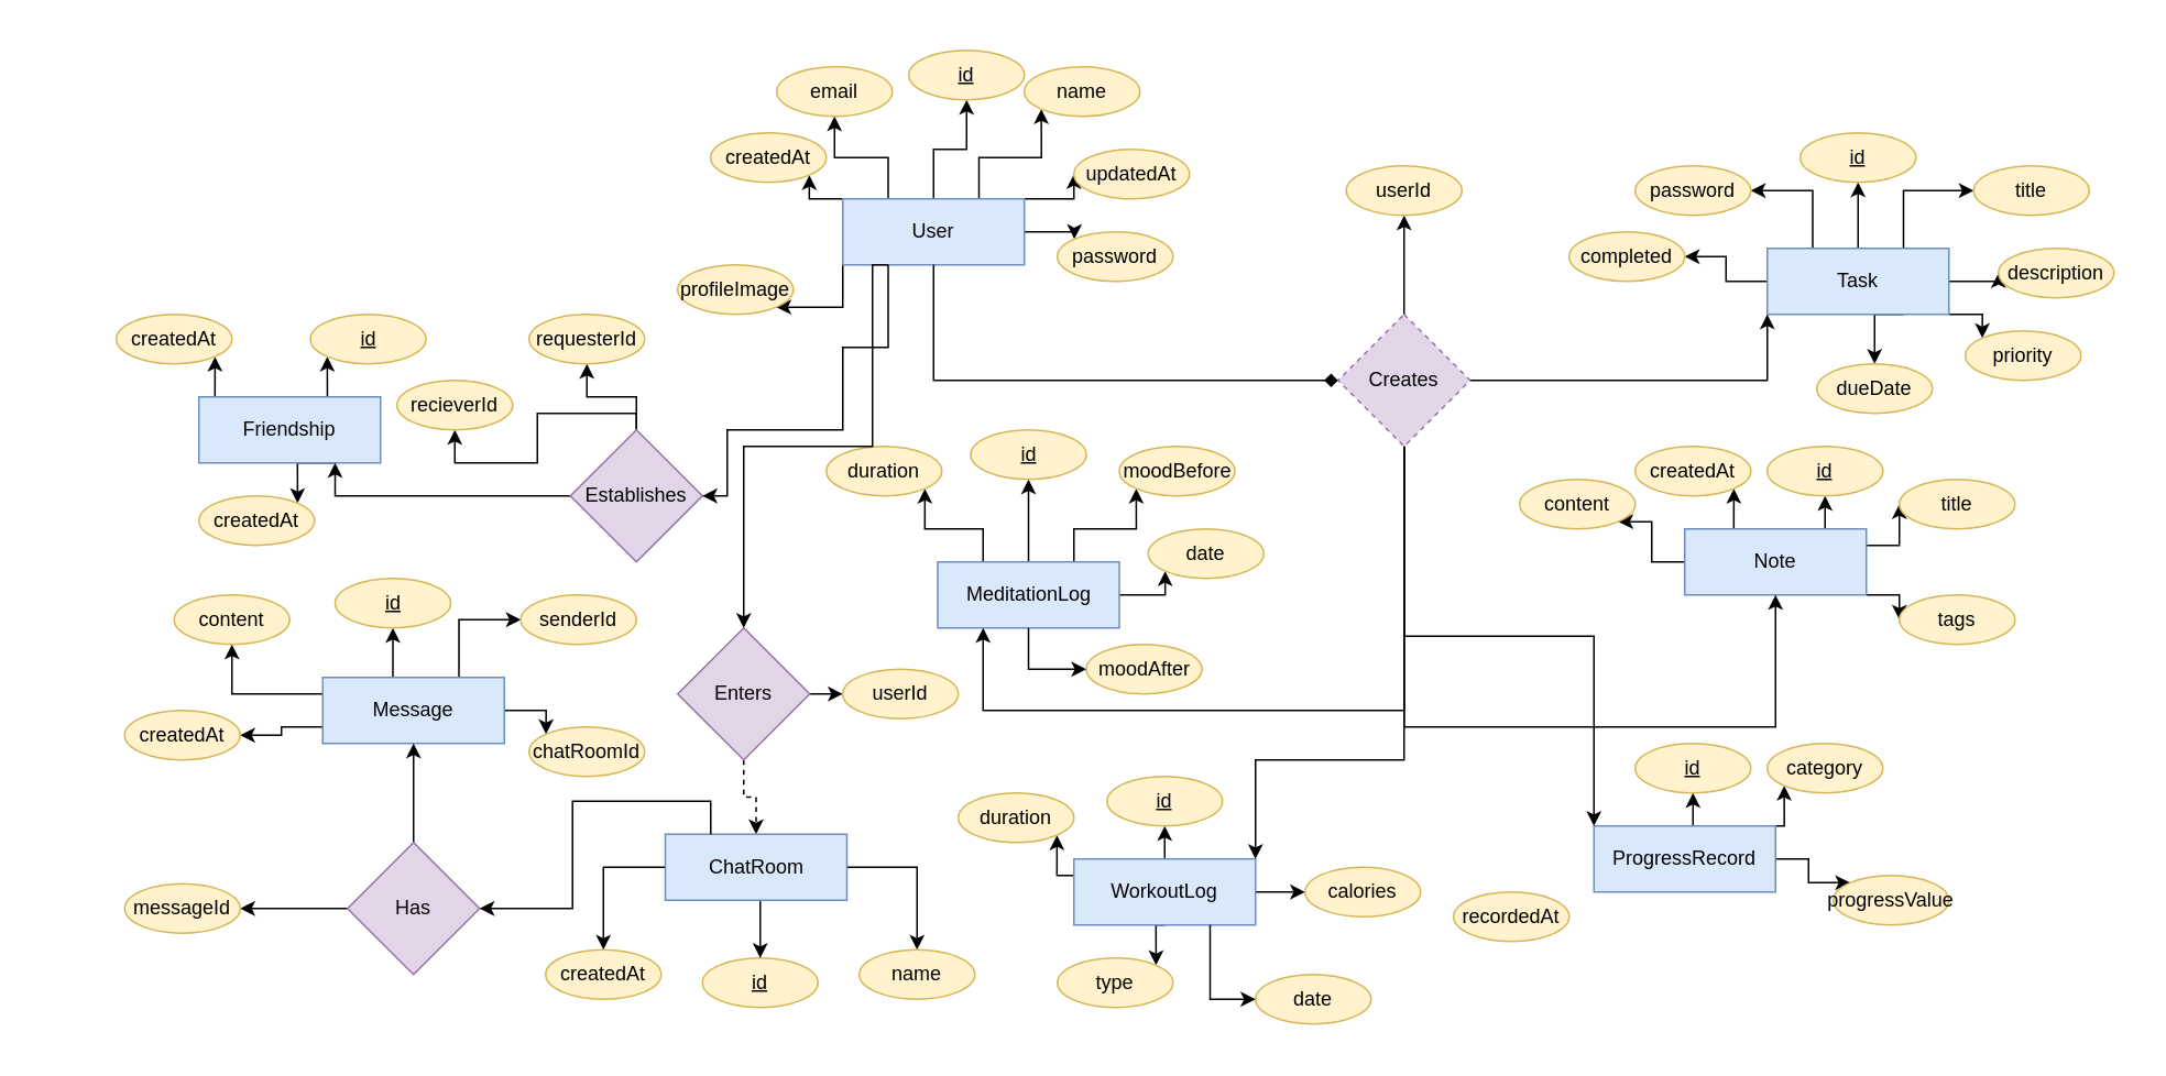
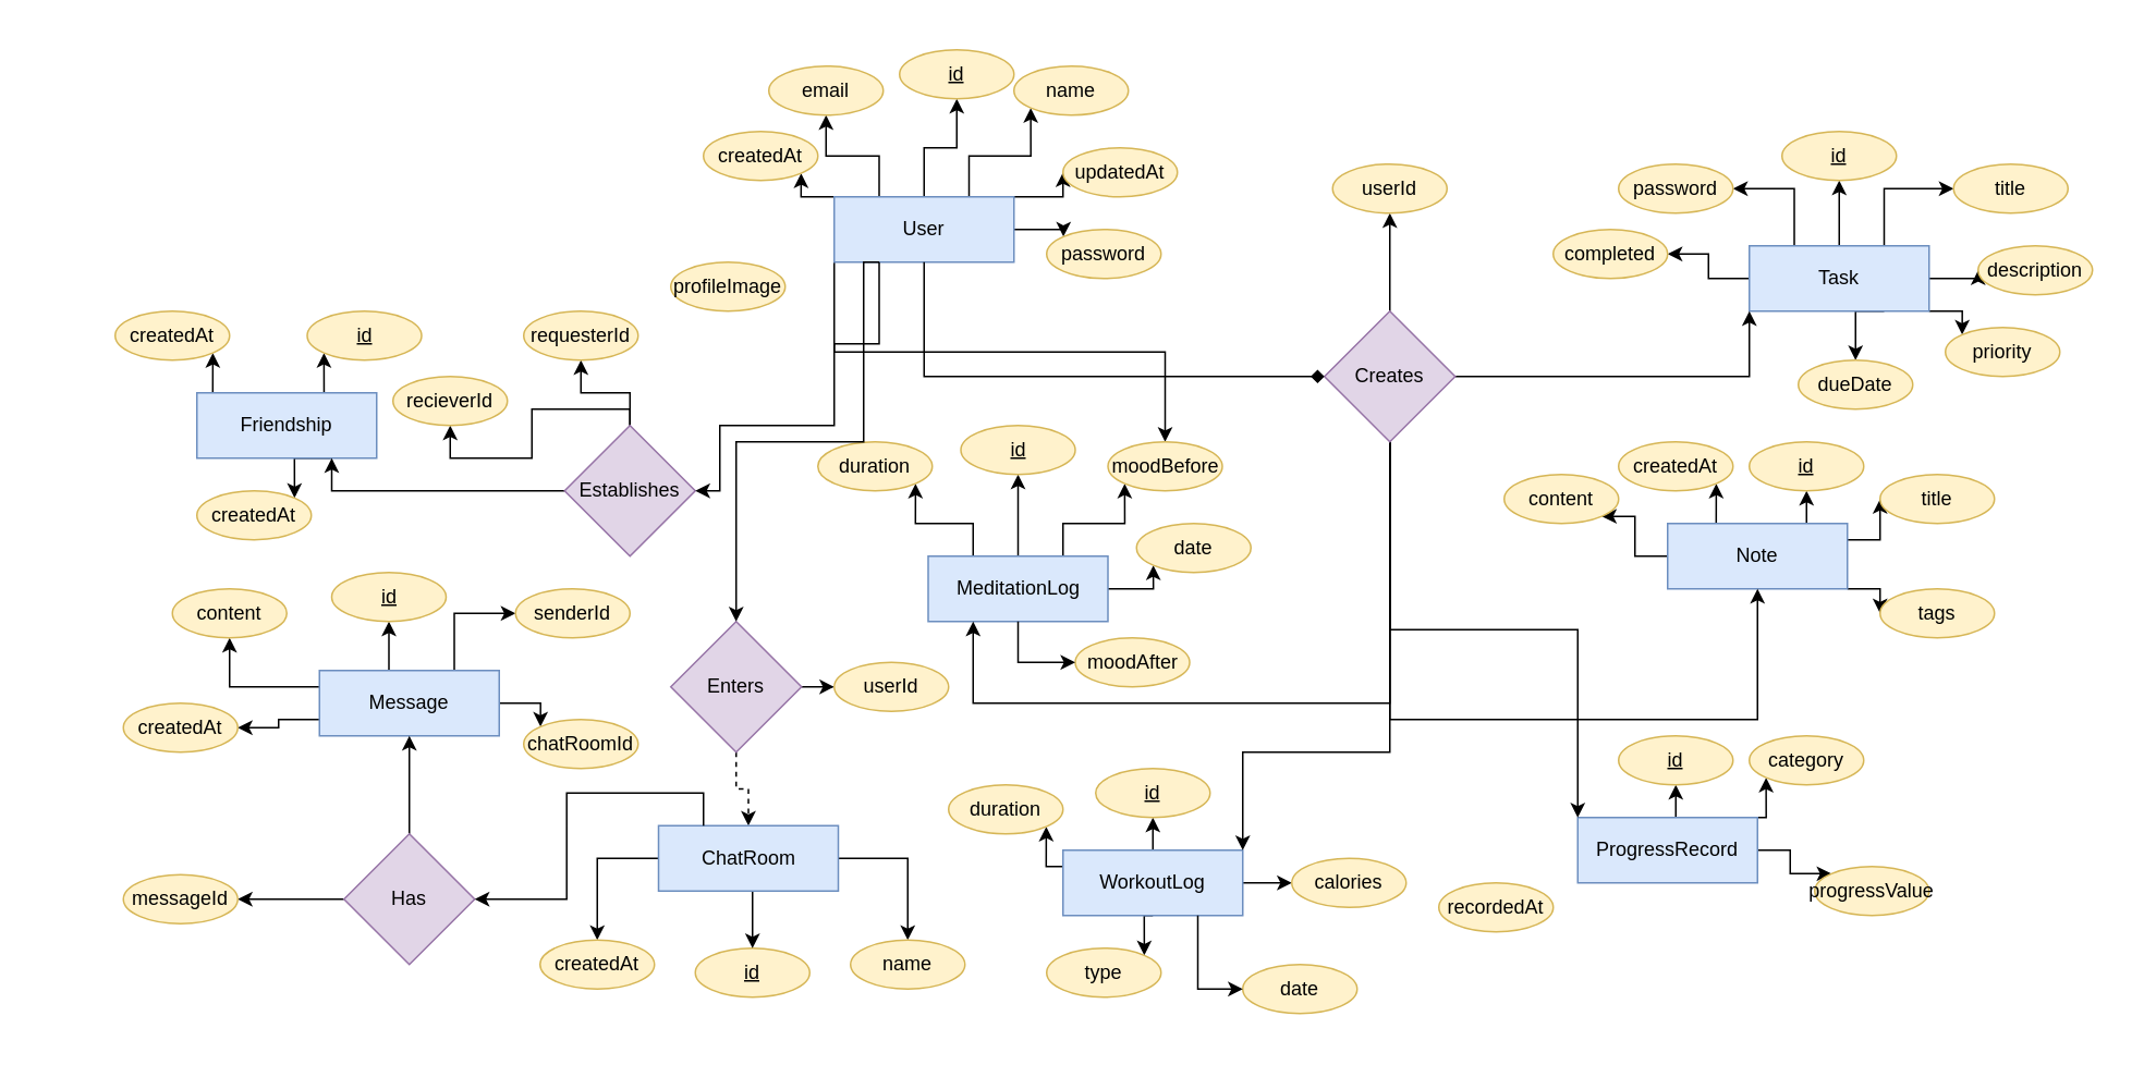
- <mxCell id="37" style="edgeStyle=orthogonalEdgeStyle;rounded=0;orthogonalLoop=1;jettySize=auto;html=1;exitX=0;exitY=1;exitDx=0;exitDy=0;entryX=1;entryY=1;entryDx=0;entryDy=0;" edge="1" parent="30" source="38" target="44"><mxGeometry relative="1" as="geometry" /></mxCell>
+ <mxCell id="37" style="edgeStyle=orthogonalEdgeStyle;rounded=0;orthogonalLoop=1;jettySize=auto;html=1;exitX=0;exitY=1;exitDx=0;exitDy=0;" edge="1" parent="30" source="38" target="67"><mxGeometry relative="1" as="geometry" /></mxCell>
- <mxCell id="105" value="Creates" style="rhombus;whiteSpace=wrap;html=1;fillColor=#e1d5e7;strokeColor=#9673a6;dashed=1;" vertex="1" parent="1"><mxGeometry x="810" y="190" width="80" height="80" as="geometry" /></mxCell>
+ <mxCell id="105" value="Creates" style="rhombus;whiteSpace=wrap;html=1;fillColor=#e1d5e7;strokeColor=#9673a6;" vertex="1" parent="1"><mxGeometry x="810" y="190" width="80" height="80" as="geometry" /></mxCell>
